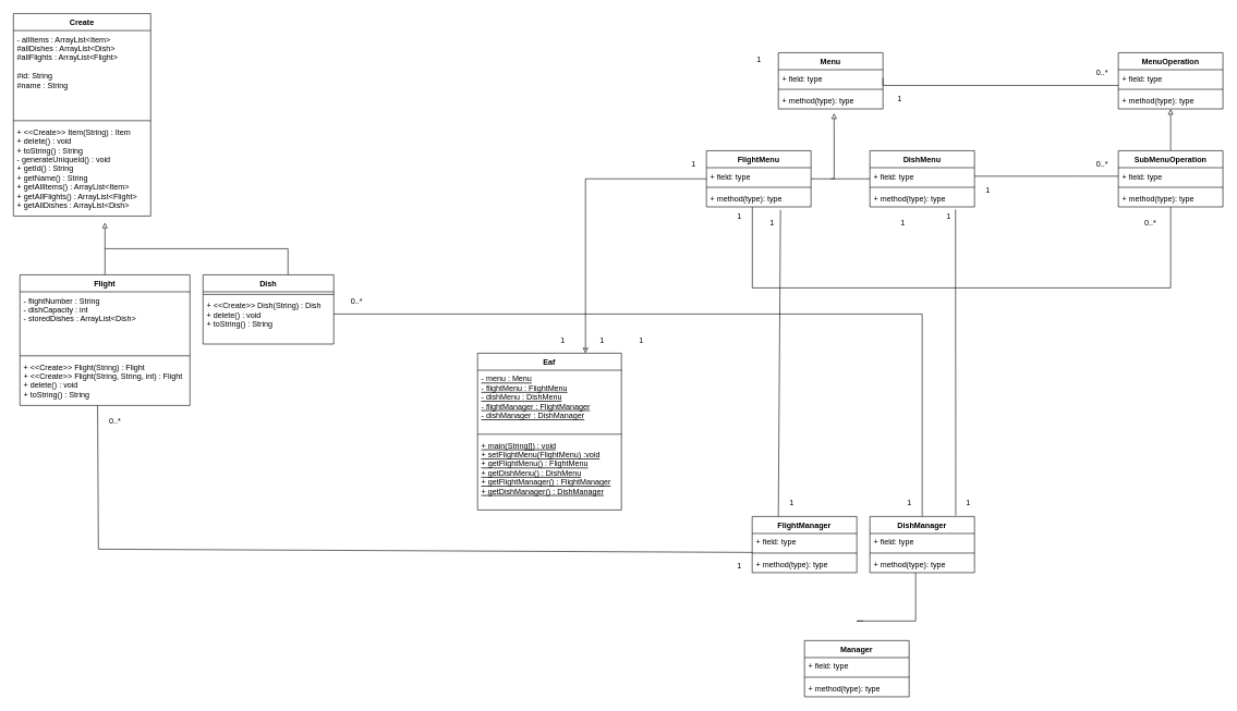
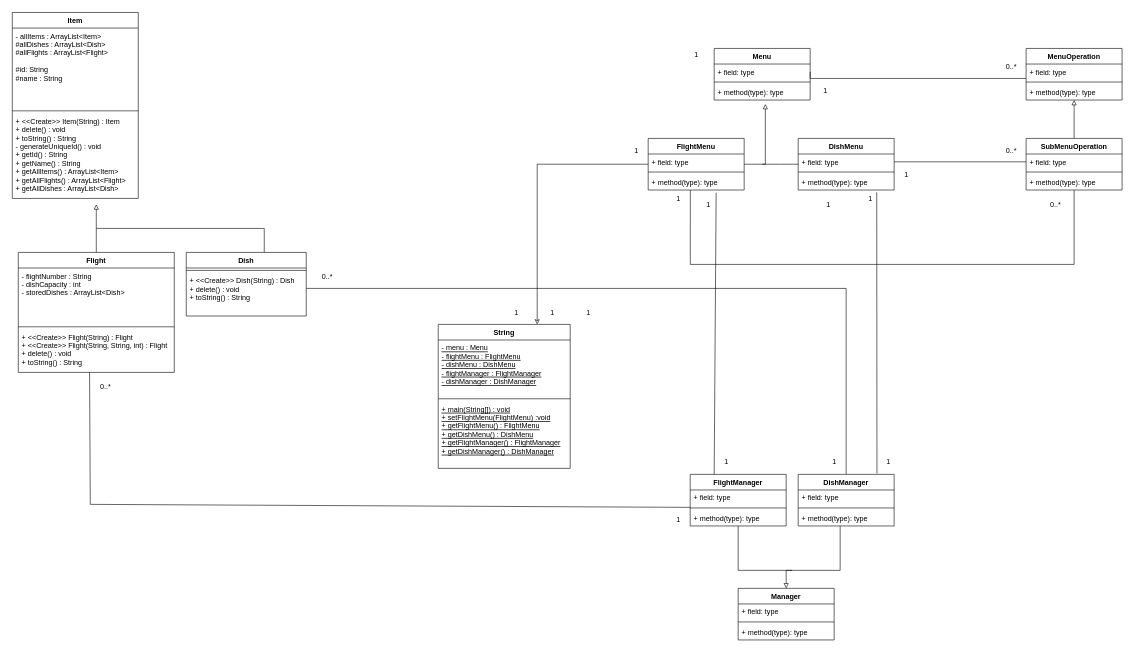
- <mxCell id="11" value="Create" style="swimlane;fontStyle=1;align=center;verticalAlign=top;childLayout=stackLayout;horizontal=1;startSize=26;horizontalStack=0;resizeParent=1;resizeParentMax=0;resizeLast=0;collapsible=1;marginBottom=0;" vertex="1" parent="1"><mxGeometry x="20" y="20" width="210" height="310" as="geometry" /></mxCell>
+ <mxCell id="11" value="Item" style="swimlane;fontStyle=1;align=center;verticalAlign=top;childLayout=stackLayout;horizontal=1;startSize=26;horizontalStack=0;resizeParent=1;resizeParentMax=0;resizeLast=0;collapsible=1;marginBottom=0;" vertex="1" parent="1"><mxGeometry x="20" y="20" width="210" height="310" as="geometry" /></mxCell>
- <mxCell id="36" value="Eaf&#10;" style="swimlane;fontStyle=1;align=center;verticalAlign=top;childLayout=stackLayout;horizontal=1;startSize=26;horizontalStack=0;resizeParent=1;resizeParentMax=0;resizeLast=0;collapsible=1;marginBottom=0;" vertex="1" parent="1"><mxGeometry x="730" y="540" width="220" height="240" as="geometry"><mxRectangle x="350" y="50" width="50" height="26" as="alternateBounds" /></mxGeometry></mxCell>
+ <mxCell id="36" value="String&#10;" style="swimlane;fontStyle=1;align=center;verticalAlign=top;childLayout=stackLayout;horizontal=1;startSize=26;horizontalStack=0;resizeParent=1;resizeParentMax=0;resizeLast=0;collapsible=1;marginBottom=0;" vertex="1" parent="1"><mxGeometry x="730" y="540" width="220" height="240" as="geometry"><mxRectangle x="350" y="50" width="50" height="26" as="alternateBounds" /></mxGeometry></mxCell>
+ <mxCell id="58" value="" style="edgeStyle=orthogonalEdgeStyle;rounded=0;orthogonalLoop=1;jettySize=auto;html=1;endArrow=block;endFill=0;strokeWidth=1;entryX=0.5;entryY=0;entryDx=0;entryDy=0;" edge="1" parent="1" source="59" target="69"><mxGeometry relative="1" as="geometry"><mxPoint x="1230" y="956" as="targetPoint" /><Array as="points"><mxPoint x="1230" y="950" /><mxPoint x="1310" y="950" /></Array></mxGeometry></mxCell>
